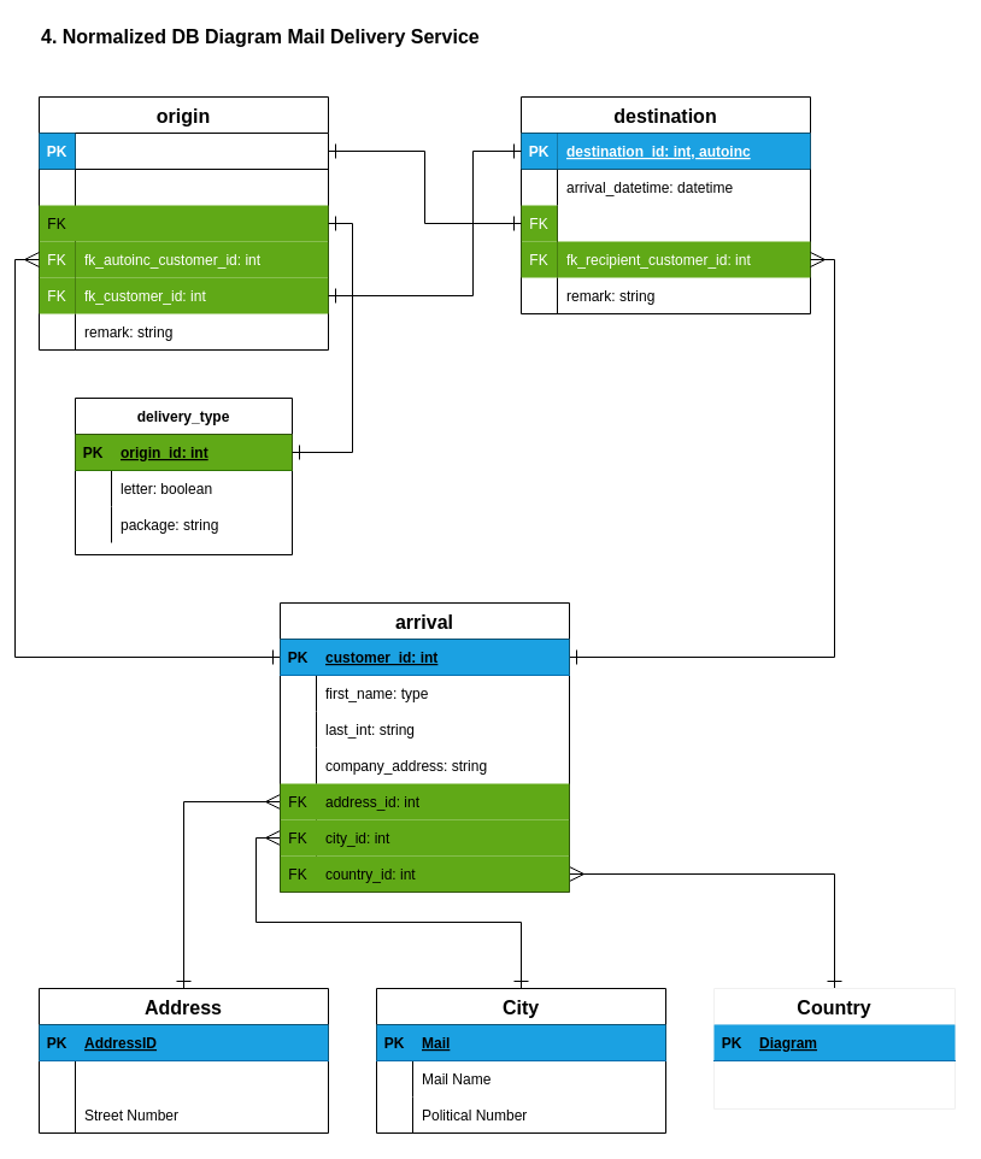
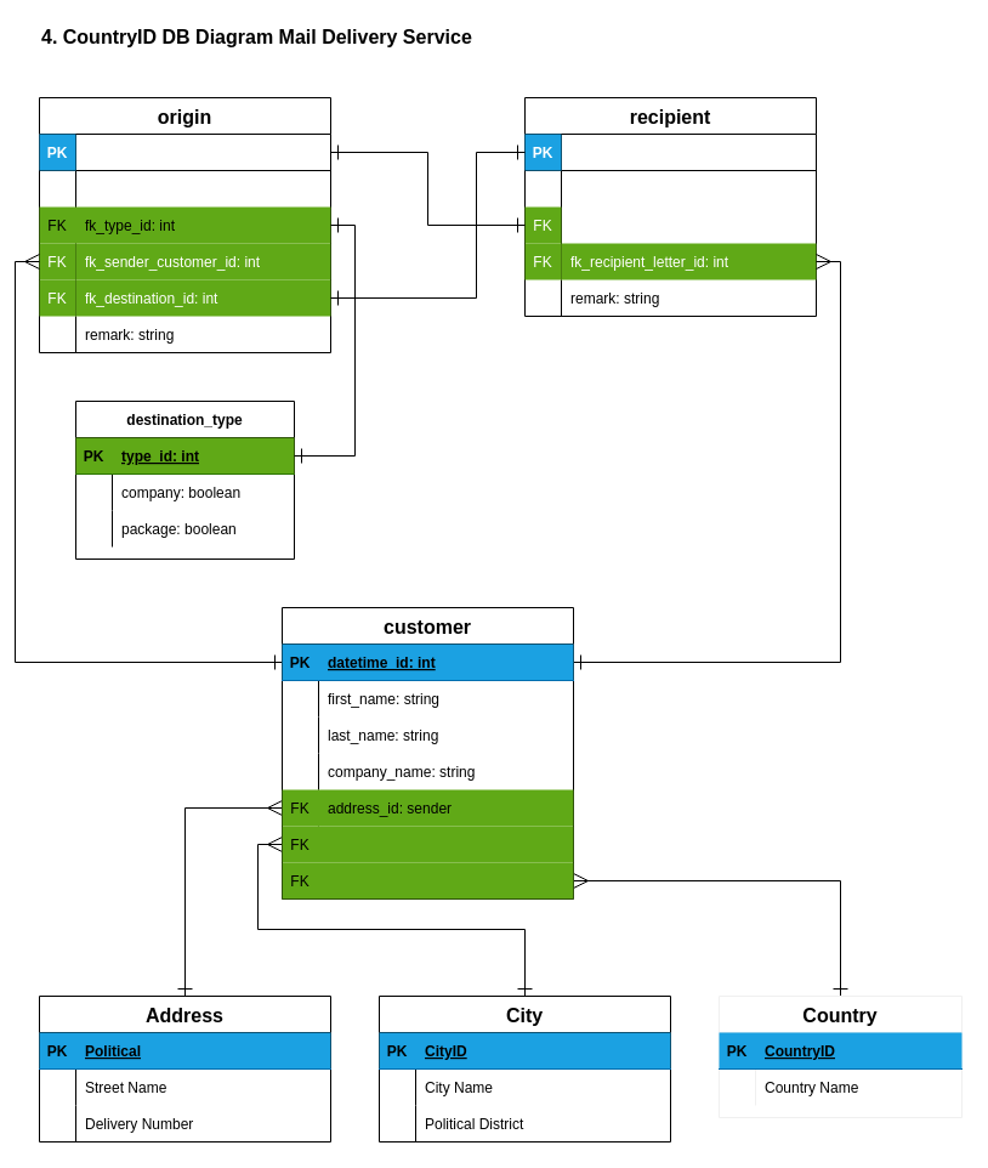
- <mxCell id="2" value="4. Normalized DB Diagram Mail Delivery Service" style="text;html=1;strokeColor=none;fillColor=none;align=left;verticalAlign=middle;whiteSpace=wrap;rounded=0;fontStyle=1;fontSize=16;" parent="1" vertex="1"><mxGeometry x="20" y="20" width="380" height="20" as="geometry" /></mxCell>
+ <mxCell id="2" value="4. CountryID DB Diagram Mail Delivery Service" style="text;html=1;strokeColor=none;fillColor=none;align=left;verticalAlign=middle;whiteSpace=wrap;rounded=0;fontStyle=1;fontSize=16;" parent="1" vertex="1"><mxGeometry x="20" y="20" width="380" height="20" as="geometry" /></mxCell>
- <mxCell id="20" value="destination" style="shape=table;startSize=30;container=1;collapsible=1;childLayout=tableLayout;fixedRows=1;rowLines=0;fontStyle=1;align=center;resizeLast=1;fontSize=16;" parent="1" vertex="1"><mxGeometry x="420" y="80" width="240" height="180" as="geometry" /></mxCell>
+ <mxCell id="20" value="recipient" style="shape=table;startSize=30;container=1;collapsible=1;childLayout=tableLayout;fixedRows=1;rowLines=0;fontStyle=1;align=center;resizeLast=1;fontSize=16;" parent="1" vertex="1"><mxGeometry x="420" y="80" width="240" height="180" as="geometry" /></mxCell>
- <mxCell id="23" value="destination_id: int, autoinc" style="shape=partialRectangle;connectable=0;fillColor=#1ba1e2;top=0;left=0;bottom=0;right=0;align=left;spacingLeft=6;fontStyle=5;overflow=hidden;strokeColor=#006EAF;fontColor=#ffffff;" parent="21" vertex="1"><mxGeometry x="30" width="210" height="30" as="geometry" /></mxCell>
- <mxCell id="26" value="arrival_datetime: datetime" style="shape=partialRectangle;connectable=0;fillColor=none;top=0;left=0;bottom=0;right=0;align=left;spacingLeft=6;overflow=hidden;" parent="24" vertex="1"><mxGeometry x="30" width="210" height="30" as="geometry" /></mxCell>
+ <mxCell id="10" value="fk_type_id: int" style="shape=partialRectangle;connectable=0;fillColor=none;top=0;left=0;bottom=0;right=0;align=left;spacingLeft=6;overflow=hidden;" parent="8" vertex="1"><mxGeometry x="30" width="210" height="30" as="geometry" /></mxCell>
- <mxCell id="13" value="fk_autoinc_customer_id: int" style="shape=partialRectangle;connectable=0;fillColor=#60a917;top=0;left=0;bottom=0;right=0;align=left;spacingLeft=6;overflow=hidden;strokeColor=#2D7600;fontColor=#ffffff;" parent="11" vertex="1"><mxGeometry x="30" width="210" height="30" as="geometry" /></mxCell>
+ <mxCell id="13" value="fk_sender_customer_id: int" style="shape=partialRectangle;connectable=0;fillColor=#60a917;top=0;left=0;bottom=0;right=0;align=left;spacingLeft=6;overflow=hidden;strokeColor=#2D7600;fontColor=#ffffff;" parent="11" vertex="1"><mxGeometry x="30" width="210" height="30" as="geometry" /></mxCell>
- <mxCell id="31" value="fk_recipient_customer_id: int" style="shape=partialRectangle;connectable=0;fillColor=#60a917;top=0;left=0;bottom=0;right=0;align=left;spacingLeft=6;overflow=hidden;strokeColor=#2D7600;fontColor=#ffffff;" parent="29" vertex="1"><mxGeometry x="30" width="210" height="30" as="geometry" /></mxCell>
+ <mxCell id="31" value="fk_recipient_letter_id: int" style="shape=partialRectangle;connectable=0;fillColor=#60a917;top=0;left=0;bottom=0;right=0;align=left;spacingLeft=6;overflow=hidden;strokeColor=#2D7600;fontColor=#ffffff;" parent="29" vertex="1"><mxGeometry x="30" width="210" height="30" as="geometry" /></mxCell>
- <mxCell id="16" value="fk_customer_id: int" style="shape=partialRectangle;connectable=0;fillColor=#60a917;top=0;left=0;bottom=0;right=0;align=left;spacingLeft=6;overflow=hidden;strokeColor=#2D7600;fontColor=#ffffff;" parent="14" vertex="1"><mxGeometry x="30" width="210" height="30" as="geometry" /></mxCell>
+ <mxCell id="16" value="fk_destination_id: int" style="shape=partialRectangle;connectable=0;fillColor=#60a917;top=0;left=0;bottom=0;right=0;align=left;spacingLeft=6;overflow=hidden;strokeColor=#2D7600;fontColor=#ffffff;" parent="14" vertex="1"><mxGeometry x="30" width="210" height="30" as="geometry" /></mxCell>
- <mxCell id="41" value="delivery_type" style="shape=table;startSize=30;container=1;collapsible=1;childLayout=tableLayout;fixedRows=1;rowLines=0;fontStyle=1;align=center;resizeLast=1;" parent="1" vertex="1"><mxGeometry x="50" y="330" width="180" height="130" as="geometry" /></mxCell>
+ <mxCell id="41" value="destination_type" style="shape=table;startSize=30;container=1;collapsible=1;childLayout=tableLayout;fixedRows=1;rowLines=0;fontStyle=1;align=center;resizeLast=1;" parent="1" vertex="1"><mxGeometry x="50" y="330" width="180" height="130" as="geometry" /></mxCell>
- <mxCell id="44" value="origin_id: int" style="shape=partialRectangle;connectable=0;fillColor=none;top=0;left=0;bottom=0;right=0;align=left;spacingLeft=6;fontStyle=5;overflow=hidden;" parent="42" vertex="1"><mxGeometry x="30" width="150" height="30" as="geometry" /></mxCell>
+ <mxCell id="44" value="type_id: int" style="shape=partialRectangle;connectable=0;fillColor=none;top=0;left=0;bottom=0;right=0;align=left;spacingLeft=6;fontStyle=5;overflow=hidden;" parent="42" vertex="1"><mxGeometry x="30" width="150" height="30" as="geometry" /></mxCell>
- <mxCell id="47" value="letter: boolean" style="shape=partialRectangle;connectable=0;fillColor=none;top=0;left=0;bottom=0;right=0;align=left;spacingLeft=6;overflow=hidden;" parent="45" vertex="1"><mxGeometry x="30" width="150" height="30" as="geometry" /></mxCell>
+ <mxCell id="47" value="company: boolean" style="shape=partialRectangle;connectable=0;fillColor=none;top=0;left=0;bottom=0;right=0;align=left;spacingLeft=6;overflow=hidden;" parent="45" vertex="1"><mxGeometry x="30" width="150" height="30" as="geometry" /></mxCell>
- <mxCell id="50" value="package: string" style="shape=partialRectangle;connectable=0;fillColor=none;top=0;left=0;bottom=0;right=0;align=left;spacingLeft=6;overflow=hidden;" parent="48" vertex="1"><mxGeometry x="30" width="150" height="30" as="geometry" /></mxCell>
+ <mxCell id="50" value="package: boolean" style="shape=partialRectangle;connectable=0;fillColor=none;top=0;left=0;bottom=0;right=0;align=left;spacingLeft=6;overflow=hidden;" parent="48" vertex="1"><mxGeometry x="30" width="150" height="30" as="geometry" /></mxCell>
- <mxCell id="80" value="arrival" style="shape=table;startSize=30;container=1;collapsible=1;childLayout=tableLayout;fixedRows=1;rowLines=0;fontStyle=1;align=center;resizeLast=1;fontSize=16;" parent="1" vertex="1"><mxGeometry x="220" y="500" width="240" height="240" as="geometry" /></mxCell>
+ <mxCell id="80" value="customer" style="shape=table;startSize=30;container=1;collapsible=1;childLayout=tableLayout;fixedRows=1;rowLines=0;fontStyle=1;align=center;resizeLast=1;fontSize=16;" parent="1" vertex="1"><mxGeometry x="220" y="500" width="240" height="240" as="geometry" /></mxCell>
- <mxCell id="83" value="customer_id: int" style="shape=partialRectangle;connectable=0;fillColor=none;top=0;left=0;bottom=0;right=0;align=left;spacingLeft=6;fontStyle=5;overflow=hidden;" parent="81" vertex="1"><mxGeometry x="30" width="210" height="30" as="geometry" /></mxCell>
+ <mxCell id="83" value="datetime_id: int" style="shape=partialRectangle;connectable=0;fillColor=none;top=0;left=0;bottom=0;right=0;align=left;spacingLeft=6;fontStyle=5;overflow=hidden;" parent="81" vertex="1"><mxGeometry x="30" width="210" height="30" as="geometry" /></mxCell>
- <mxCell id="86" value="first_name: type" style="shape=partialRectangle;connectable=0;fillColor=none;top=0;left=0;bottom=0;right=0;align=left;spacingLeft=6;overflow=hidden;" parent="84" vertex="1"><mxGeometry x="30" width="210" height="30" as="geometry" /></mxCell>
+ <mxCell id="86" value="first_name: string" style="shape=partialRectangle;connectable=0;fillColor=none;top=0;left=0;bottom=0;right=0;align=left;spacingLeft=6;overflow=hidden;" parent="84" vertex="1"><mxGeometry x="30" width="210" height="30" as="geometry" /></mxCell>
- <mxCell id="89" value="last_int: string" style="shape=partialRectangle;connectable=0;fillColor=none;top=0;left=0;bottom=0;right=0;align=left;spacingLeft=6;overflow=hidden;" parent="87" vertex="1"><mxGeometry x="30" width="210" height="30" as="geometry" /></mxCell>
+ <mxCell id="89" value="last_name: string" style="shape=partialRectangle;connectable=0;fillColor=none;top=0;left=0;bottom=0;right=0;align=left;spacingLeft=6;overflow=hidden;" parent="87" vertex="1"><mxGeometry x="30" width="210" height="30" as="geometry" /></mxCell>
- <mxCell id="92" value="company_address: string" style="shape=partialRectangle;connectable=0;fillColor=none;top=0;left=0;bottom=0;right=0;align=left;spacingLeft=6;overflow=hidden;" parent="90" vertex="1"><mxGeometry x="30" width="210" height="30" as="geometry" /></mxCell>
+ <mxCell id="92" value="company_name: string" style="shape=partialRectangle;connectable=0;fillColor=none;top=0;left=0;bottom=0;right=0;align=left;spacingLeft=6;overflow=hidden;" parent="90" vertex="1"><mxGeometry x="30" width="210" height="30" as="geometry" /></mxCell>
- <mxCell id="95" value="address_id: int" style="shape=partialRectangle;connectable=0;fillColor=none;top=0;left=0;bottom=0;right=0;align=left;spacingLeft=6;overflow=hidden;" parent="93" vertex="1"><mxGeometry x="30" width="210" height="30" as="geometry" /></mxCell>
+ <mxCell id="95" value="address_id: sender" style="shape=partialRectangle;connectable=0;fillColor=none;top=0;left=0;bottom=0;right=0;align=left;spacingLeft=6;overflow=hidden;" parent="93" vertex="1"><mxGeometry x="30" width="210" height="30" as="geometry" /></mxCell>
- <mxCell id="98" value="city_id: int" style="shape=partialRectangle;connectable=0;fillColor=none;top=0;left=0;bottom=0;right=0;align=left;spacingLeft=6;overflow=hidden;" parent="96" vertex="1"><mxGeometry x="30" width="210" height="30" as="geometry" /></mxCell>
- <mxCell id="101" value="country_id: int" style="shape=partialRectangle;connectable=0;fillColor=none;top=0;left=0;bottom=0;right=0;align=left;spacingLeft=6;overflow=hidden;" parent="99" vertex="1"><mxGeometry x="30" width="210" height="30" as="geometry" /></mxCell>
- <mxCell id="73" value="AddressID" style="shape=partialRectangle;connectable=0;fillColor=none;top=0;left=0;bottom=0;right=0;align=left;spacingLeft=6;fontStyle=5;overflow=hidden;" parent="71" vertex="1"><mxGeometry x="30" width="210" height="30" as="geometry" /></mxCell>
+ <mxCell id="73" value="Political" style="shape=partialRectangle;connectable=0;fillColor=none;top=0;left=0;bottom=0;right=0;align=left;spacingLeft=6;fontStyle=5;overflow=hidden;" parent="71" vertex="1"><mxGeometry x="30" width="210" height="30" as="geometry" /></mxCell>
- <mxCell id="56" value="Mail" style="shape=partialRectangle;connectable=0;fillColor=none;top=0;left=0;bottom=0;right=0;align=left;spacingLeft=6;fontStyle=5;overflow=hidden;" parent="54" vertex="1"><mxGeometry x="30" width="210" height="30" as="geometry" /></mxCell>
+ <mxCell id="56" value="CityID" style="shape=partialRectangle;connectable=0;fillColor=none;top=0;left=0;bottom=0;right=0;align=left;spacingLeft=6;fontStyle=5;overflow=hidden;" parent="54" vertex="1"><mxGeometry x="30" width="210" height="30" as="geometry" /></mxCell>
- <mxCell id="66" value="Diagram" style="shape=partialRectangle;connectable=0;fillColor=none;top=0;left=0;bottom=0;right=0;align=left;spacingLeft=6;fontStyle=5;overflow=hidden;" parent="64" vertex="1"><mxGeometry x="30" width="170" height="30" as="geometry" /></mxCell>
+ <mxCell id="66" value="CountryID" style="shape=partialRectangle;connectable=0;fillColor=none;top=0;left=0;bottom=0;right=0;align=left;spacingLeft=6;fontStyle=5;overflow=hidden;" parent="64" vertex="1"><mxGeometry x="30" width="170" height="30" as="geometry" /></mxCell>
+ <mxCell id="76" value="Street Name" style="shape=partialRectangle;connectable=0;fillColor=none;top=0;left=0;bottom=0;right=0;align=left;spacingLeft=6;overflow=hidden;" parent="74" vertex="1"><mxGeometry x="30" width="210" height="30" as="geometry" /></mxCell>
- <mxCell id="59" value="Mail Name" style="shape=partialRectangle;connectable=0;fillColor=none;top=0;left=0;bottom=0;right=0;align=left;spacingLeft=6;overflow=hidden;" parent="57" vertex="1"><mxGeometry x="30" width="210" height="30" as="geometry" /></mxCell>
+ <mxCell id="59" value="City Name" style="shape=partialRectangle;connectable=0;fillColor=none;top=0;left=0;bottom=0;right=0;align=left;spacingLeft=6;overflow=hidden;" parent="57" vertex="1"><mxGeometry x="30" width="210" height="30" as="geometry" /></mxCell>
+ <mxCell id="69" value="Country Name" style="shape=partialRectangle;connectable=0;fillColor=none;top=0;left=0;bottom=0;right=0;align=left;spacingLeft=6;overflow=hidden;" parent="67" vertex="1"><mxGeometry x="30" width="170" height="30" as="geometry" /></mxCell>
- <mxCell id="79" value="Street Number" style="shape=partialRectangle;connectable=0;fillColor=none;top=0;left=0;bottom=0;right=0;align=left;spacingLeft=6;overflow=hidden;" parent="77" vertex="1"><mxGeometry x="30" width="210" height="30" as="geometry" /></mxCell>
+ <mxCell id="79" value="Delivery Number" style="shape=partialRectangle;connectable=0;fillColor=none;top=0;left=0;bottom=0;right=0;align=left;spacingLeft=6;overflow=hidden;" parent="77" vertex="1"><mxGeometry x="30" width="210" height="30" as="geometry" /></mxCell>
- <mxCell id="62" value="Political Number" style="shape=partialRectangle;connectable=0;fillColor=none;top=0;left=0;bottom=0;right=0;align=left;spacingLeft=6;overflow=hidden;" parent="60" vertex="1"><mxGeometry x="30" width="210" height="30" as="geometry" /></mxCell>
+ <mxCell id="62" value="Political District" style="shape=partialRectangle;connectable=0;fillColor=none;top=0;left=0;bottom=0;right=0;align=left;spacingLeft=6;overflow=hidden;" parent="60" vertex="1"><mxGeometry x="30" width="210" height="30" as="geometry" /></mxCell>
